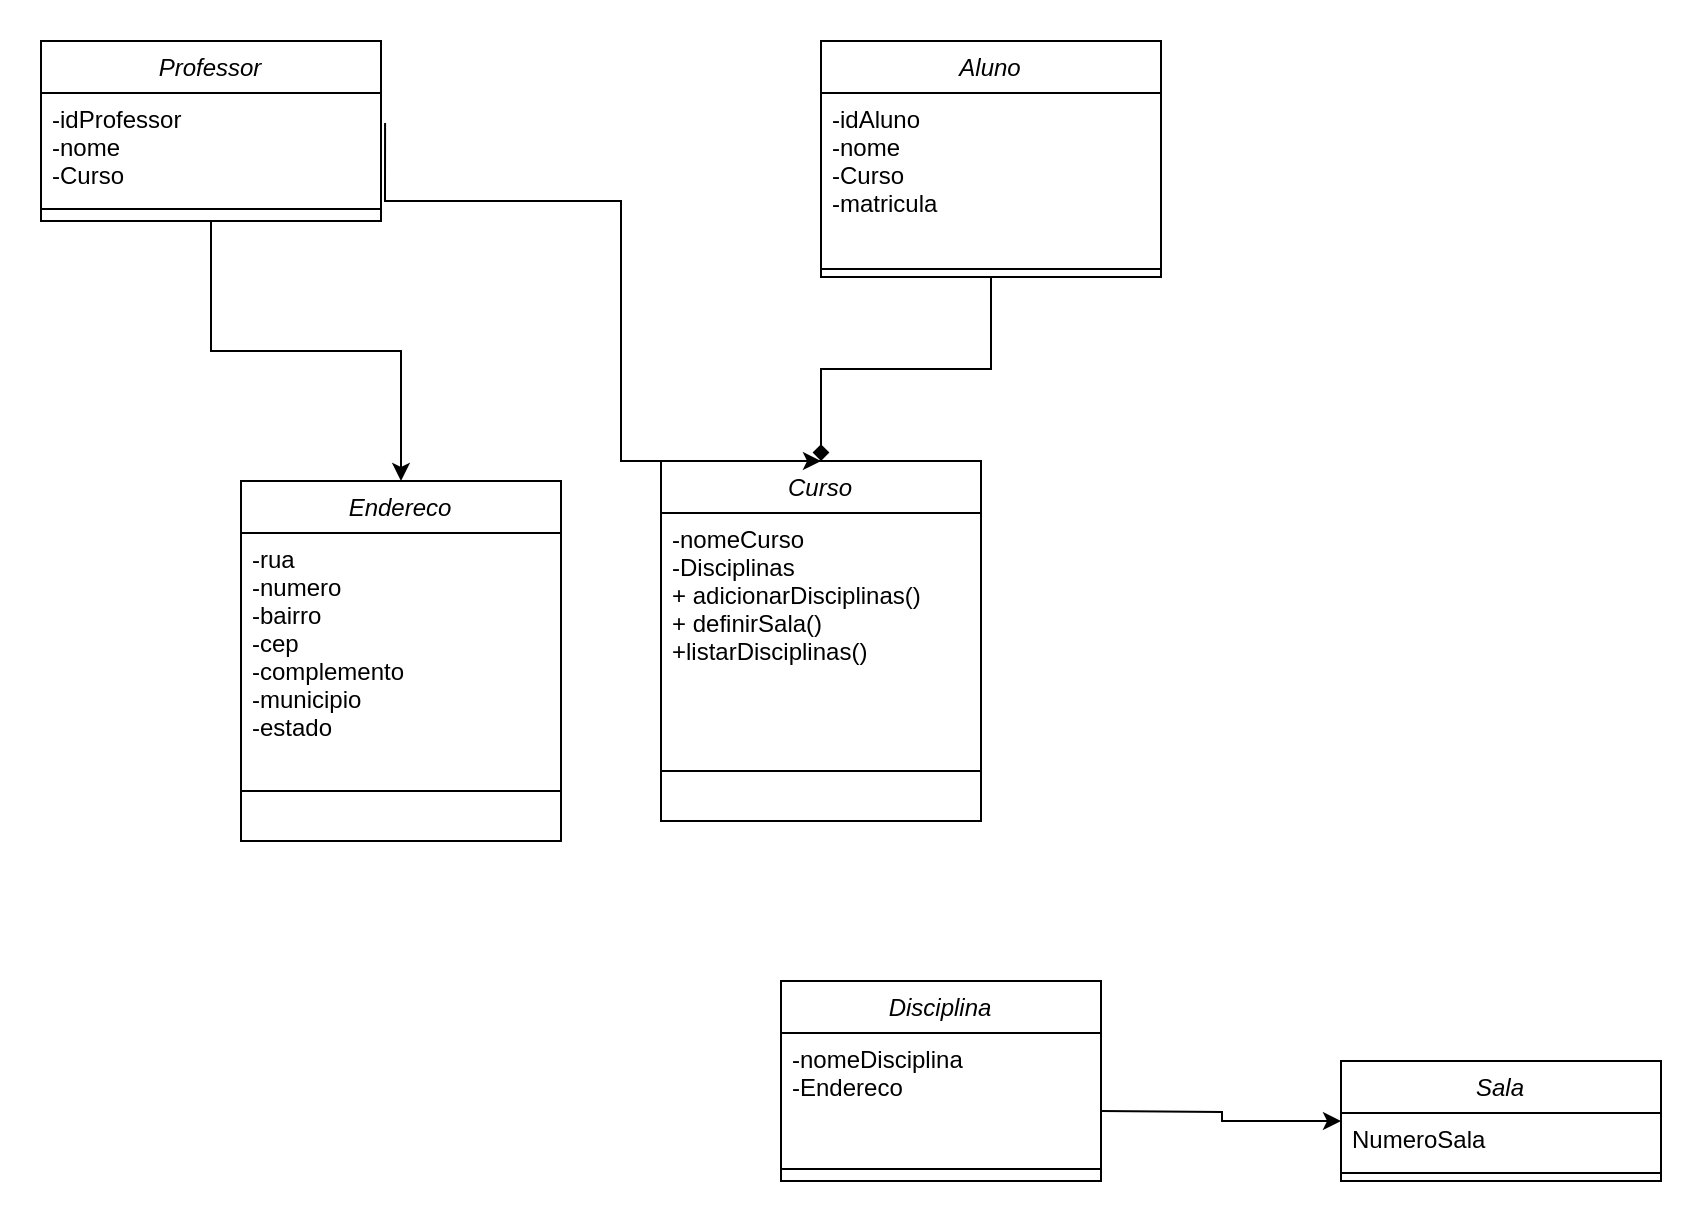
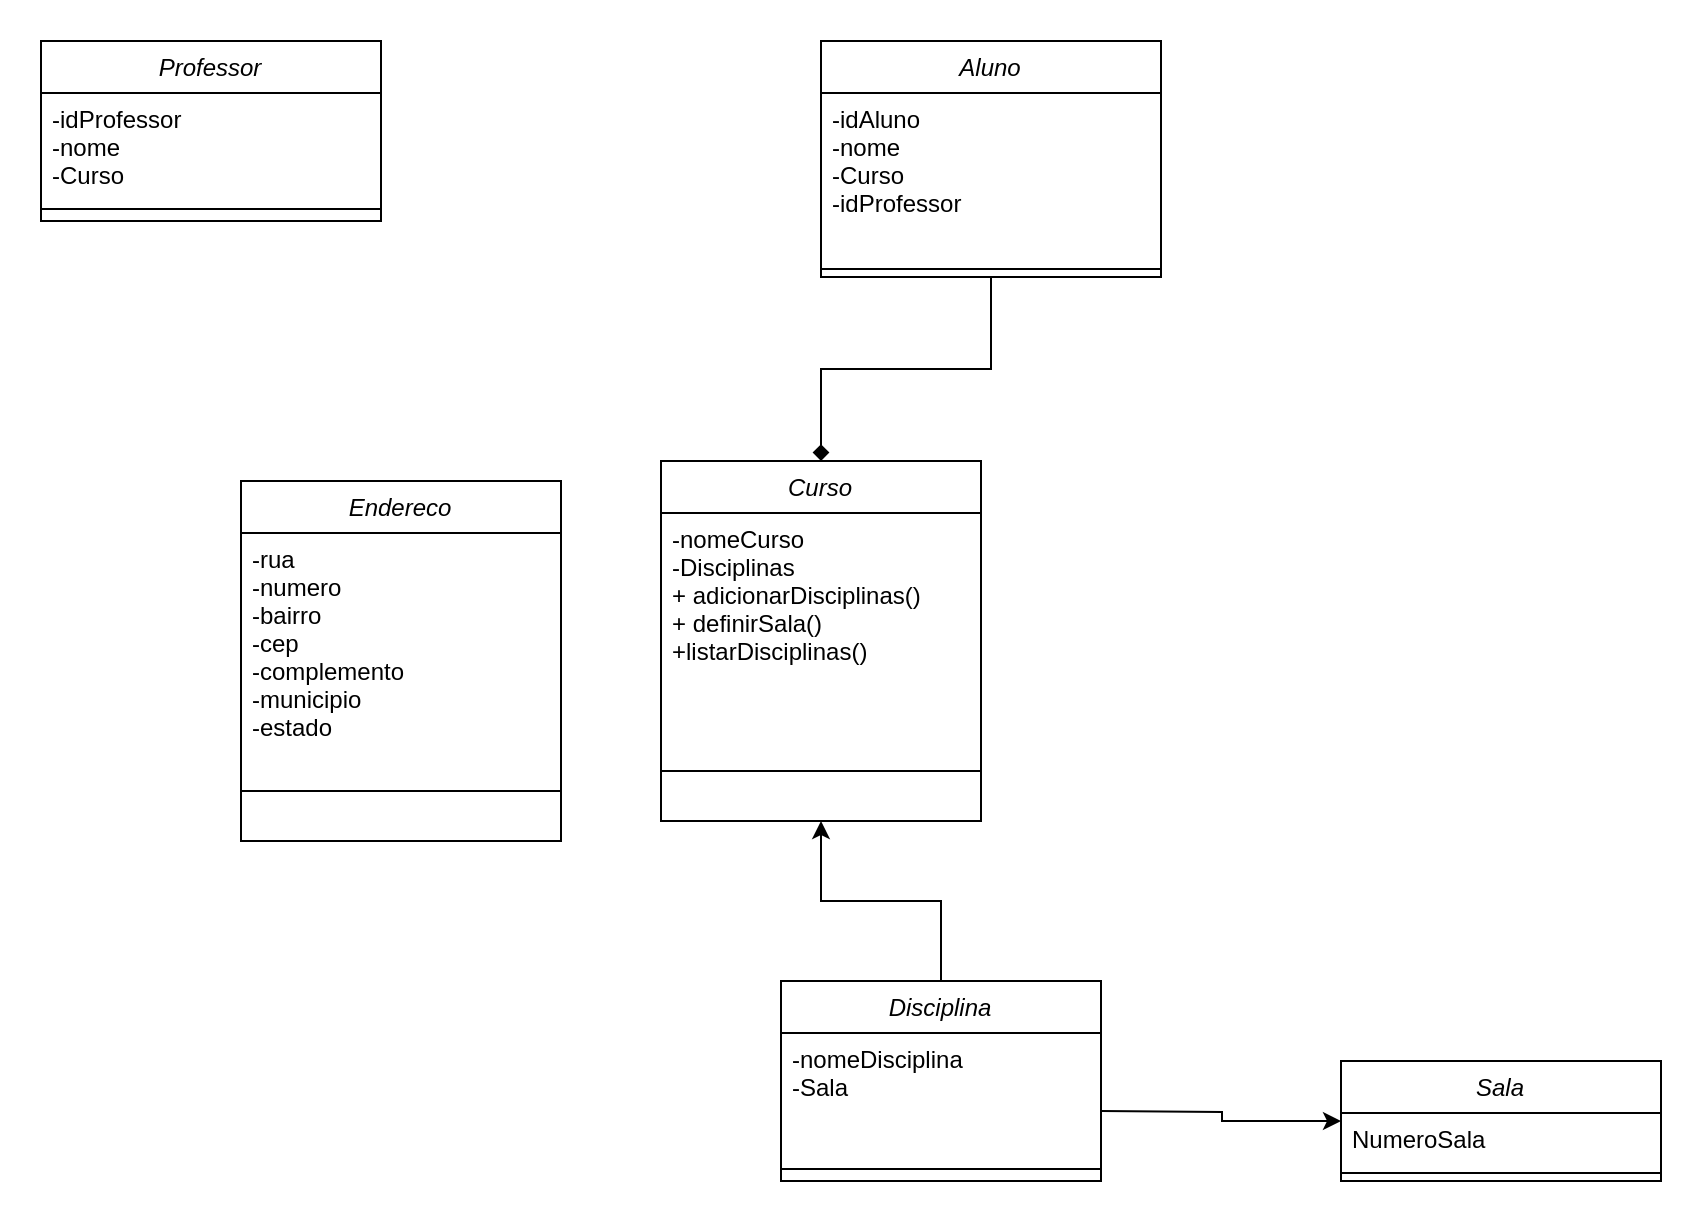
- <mxCell id="4" value="-idAluno&#10;-nome&#10;-Curso&#10;-matricula" style="text;align=left;verticalAlign=top;spacingLeft=4;spacingRight=4;overflow=hidden;rotatable=0;points=[[0,0.5],[1,0.5]];portConstraint=eastwest;rounded=0;shadow=0;html=0;" vertex="1" parent="3"><mxGeometry y="26" width="170" height="84" as="geometry" /></mxCell>
+ <mxCell id="4" value="-idAluno&#10;-nome&#10;-Curso&#10;-idProfessor" style="text;align=left;verticalAlign=top;spacingLeft=4;spacingRight=4;overflow=hidden;rotatable=0;points=[[0,0.5],[1,0.5]];portConstraint=eastwest;rounded=0;shadow=0;html=0;" vertex="1" parent="3"><mxGeometry y="26" width="170" height="84" as="geometry" /></mxCell>
- <mxCell id="17" style="edgeStyle=orthogonalEdgeStyle;rounded=0;orthogonalLoop=1;jettySize=auto;html=1;entryX=0.5;entryY=0;entryDx=0;entryDy=0;exitX=1.012;exitY=0.278;exitDx=0;exitDy=0;exitPerimeter=0;" edge="1" parent="1" source="20" target="6"><mxGeometry relative="1" as="geometry"><Array as="points"><mxPoint x="192" y="100" /><mxPoint x="310" y="100" /><mxPoint x="310" y="230" /></Array></mxGeometry></mxCell>
- <mxCell id="18" style="edgeStyle=orthogonalEdgeStyle;rounded=0;orthogonalLoop=1;jettySize=auto;html=1;entryX=0.5;entryY=0;entryDx=0;entryDy=0;" edge="1" parent="1" source="19" target="22"><mxGeometry relative="1" as="geometry" /></mxCell>
+ <mxCell id="15" style="edgeStyle=orthogonalEdgeStyle;rounded=0;orthogonalLoop=1;jettySize=auto;html=1;entryX=0.5;entryY=1;entryDx=0;entryDy=0;exitX=0.5;exitY=0;exitDx=0;exitDy=0;" edge="1" parent="1" source="12" target="6"><mxGeometry relative="1" as="geometry"><mxPoint x="480" y="530" as="targetPoint" /></mxGeometry></mxCell>
- <mxCell id="13" value="-nomeDisciplina&#10;-Endereco" style="text;align=left;verticalAlign=top;spacingLeft=4;spacingRight=4;overflow=hidden;rotatable=0;points=[[0,0.5],[1,0.5]];portConstraint=eastwest;rounded=0;shadow=0;html=0;" vertex="1" parent="12"><mxGeometry y="26" width="160" height="64" as="geometry" /></mxCell>
+ <mxCell id="13" value="-nomeDisciplina&#10;-Sala" style="text;align=left;verticalAlign=top;spacingLeft=4;spacingRight=4;overflow=hidden;rotatable=0;points=[[0,0.5],[1,0.5]];portConstraint=eastwest;rounded=0;shadow=0;html=0;" vertex="1" parent="12"><mxGeometry y="26" width="160" height="64" as="geometry" /></mxCell>
